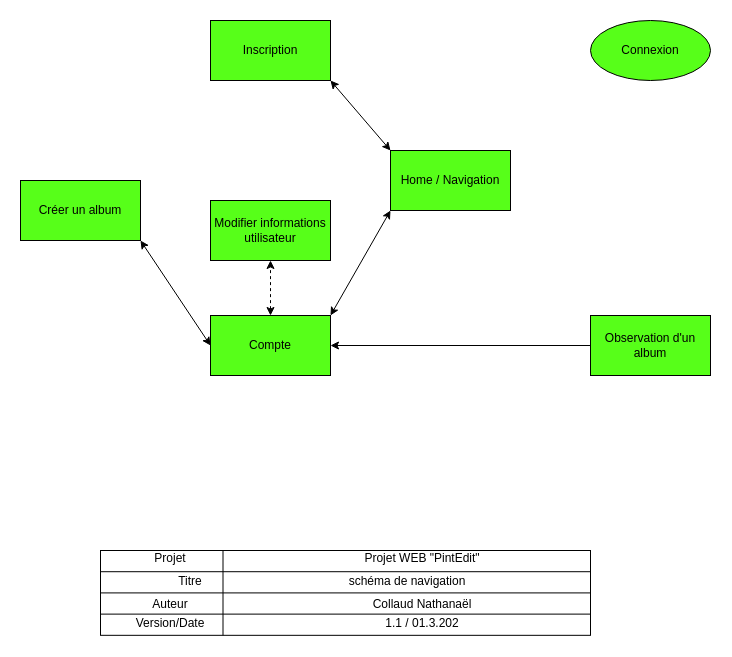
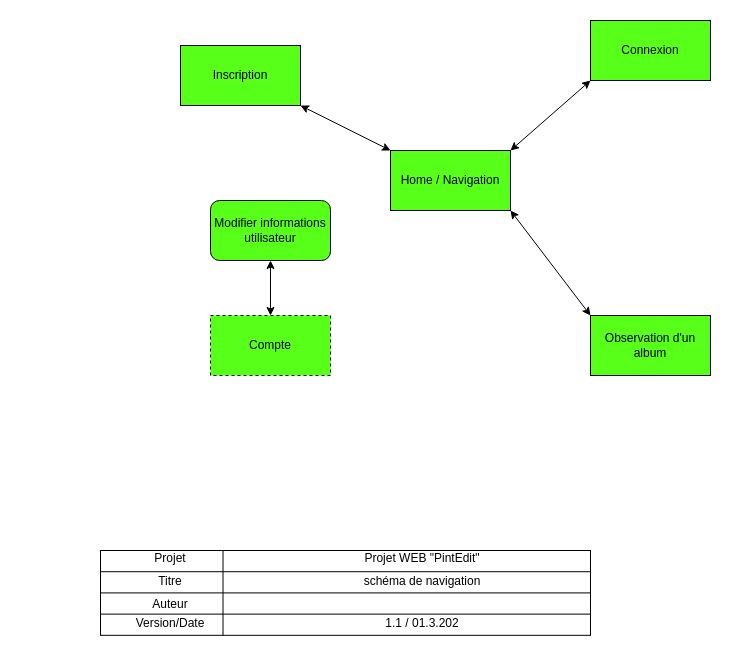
- <mxCell id="5" value="Inscription" style="rounded=0;whiteSpace=wrap;html=1;fillColor=#57FF19;" parent="1" vertex="1"><mxGeometry x="210" y="20" width="120" height="60" as="geometry" /></mxCell>
+ <mxCell id="5" value="Inscription" style="rounded=0;whiteSpace=wrap;html=1;fillColor=#57FF19;" parent="1" vertex="1"><mxGeometry x="180" y="45" width="120" height="60" as="geometry" /></mxCell>
- <mxCell id="3" value="Connexion" style="ellipse;whiteSpace=wrap;html=1;fillColor=#57FF19;" parent="1" vertex="1"><mxGeometry x="590" y="20" width="120" height="60" as="geometry" /></mxCell>
+ <mxCell id="3" value="Connexion" style="rounded=0;whiteSpace=wrap;html=1;fillColor=#57FF19;" parent="1" vertex="1"><mxGeometry x="590" y="20" width="120" height="60" as="geometry" /></mxCell>
+ <mxCell id="26" value="" style="endArrow=classic;startArrow=classic;html=1;entryX=0;entryY=1;entryDx=0;entryDy=0;exitX=1;exitY=0;exitDx=0;exitDy=0;" edge="1" parent="1" source="2" target="3"><mxGeometry width="50" height="50" relative="1" as="geometry"><mxPoint x="460" y="240" as="sourcePoint" /><mxPoint x="510" y="190" as="targetPoint" /></mxGeometry></mxCell>
- <mxCell id="22" value="Créer un album" style="rounded=0;whiteSpace=wrap;html=1;fillColor=#57FF19;" vertex="1" parent="1"><mxGeometry x="20" y="180" width="120" height="60" as="geometry" /></mxCell>
- <mxCell id="4" value="Modifier informations utilisateur" style="rounded=0;whiteSpace=wrap;html=1;fillColor=#57FF19;" parent="1" vertex="1"><mxGeometry x="210" y="200" width="120" height="60" as="geometry" /></mxCell>
+ <mxCell id="4" value="Modifier informations utilisateur" style="whiteSpace=wrap;html=1;fillColor=#57FF19;rounded=1;" parent="1" vertex="1"><mxGeometry x="210" y="200" width="120" height="60" as="geometry" /></mxCell>
- <mxCell id="28" value="" style="endArrow=classic;startArrow=classic;html=1;exitX=1;exitY=0;exitDx=0;exitDy=0;entryX=0;entryY=1;entryDx=0;entryDy=0;" edge="1" parent="1" source="6" target="2"><mxGeometry width="50" height="50" relative="1" as="geometry"><mxPoint x="460" y="240" as="sourcePoint" /><mxPoint x="510" y="190" as="targetPoint" /></mxGeometry></mxCell>
+ <mxCell id="27" value="" style="endArrow=classic;startArrow=classic;html=1;entryX=1;entryY=1;entryDx=0;entryDy=0;exitX=0;exitY=0;exitDx=0;exitDy=0;" edge="1" parent="1" source="21" target="2"><mxGeometry width="50" height="50" relative="1" as="geometry"><mxPoint x="460" y="240" as="sourcePoint" /><mxPoint x="510" y="190" as="targetPoint" /></mxGeometry></mxCell>
- <mxCell id="23" value="" style="endArrow=classic;startArrow=classic;html=1;exitX=0.5;exitY=0;exitDx=0;exitDy=0;entryX=0.5;entryY=1;entryDx=0;entryDy=0;dashed=1;" edge="1" parent="1" source="6" target="4"><mxGeometry width="50" height="50" relative="1" as="geometry"><mxPoint x="460" y="295" as="sourcePoint" /><mxPoint x="270" y="305" as="targetPoint" /></mxGeometry></mxCell>
+ <mxCell id="23" value="" style="endArrow=classic;startArrow=classic;html=1;exitX=0.5;exitY=0;exitDx=0;exitDy=0;entryX=0.5;entryY=1;entryDx=0;entryDy=0;" edge="1" parent="1" source="6" target="4"><mxGeometry width="50" height="50" relative="1" as="geometry"><mxPoint x="460" y="295" as="sourcePoint" /><mxPoint x="270" y="305" as="targetPoint" /></mxGeometry></mxCell>
- <mxCell id="24" value="" style="endArrow=classic;startArrow=classic;html=1;exitX=1;exitY=1;exitDx=0;exitDy=0;entryX=0;entryY=0.5;entryDx=0;entryDy=0;" edge="1" parent="1" source="22" target="6"><mxGeometry width="50" height="50" relative="1" as="geometry"><mxPoint x="460" y="240" as="sourcePoint" /><mxPoint x="510" y="190" as="targetPoint" /></mxGeometry></mxCell>
- <mxCell id="6" value="Compte" style="rounded=0;whiteSpace=wrap;html=1;fillColor=#57FF19;" parent="1" vertex="1"><mxGeometry x="210" y="315" width="120" height="60" as="geometry" /></mxCell>
+ <mxCell id="6" value="Compte" style="rounded=0;whiteSpace=wrap;html=1;fillColor=#57FF19;dashed=1;" parent="1" vertex="1"><mxGeometry x="210" y="315" width="120" height="60" as="geometry" /></mxCell>
- <mxCell id="29" value="" style="endArrow=classic;html=1;entryX=1;entryY=0.5;entryDx=0;entryDy=0;exitX=0;exitY=0.5;exitDx=0;exitDy=0;" edge="1" parent="1" source="21" target="6"><mxGeometry width="50" height="50" relative="1" as="geometry"><mxPoint x="360" y="340" as="sourcePoint" /><mxPoint x="410" y="290" as="targetPoint" /></mxGeometry></mxCell>
- <mxCell id="14" value="Titre" style="text;html=1;strokeColor=none;fillColor=none;align=center;verticalAlign=middle;whiteSpace=wrap;rounded=0;" parent="7" vertex="1"><mxGeometry x="62" y="23.133" width="56.0" height="15.422" as="geometry" /></mxCell>
+ <mxCell id="14" value="Titre" style="text;html=1;strokeColor=none;fillColor=none;align=center;verticalAlign=middle;whiteSpace=wrap;rounded=0;" parent="7" vertex="1"><mxGeometry x="42" y="23.133" width="56.0" height="15.422" as="geometry" /></mxCell>
- <mxCell id="18" value="schéma de navigation" style="text;html=1;strokeColor=none;fillColor=none;align=center;verticalAlign=middle;whiteSpace=wrap;rounded=0;" parent="7" vertex="1"><mxGeometry x="237" y="23.133" width="140" height="15.422" as="geometry" /></mxCell>
+ <mxCell id="18" value="schéma de navigation" style="text;html=1;strokeColor=none;fillColor=none;align=center;verticalAlign=middle;whiteSpace=wrap;rounded=0;" parent="7" vertex="1"><mxGeometry x="252.0" y="23.133" width="140" height="15.422" as="geometry" /></mxCell>
- <mxCell id="19" value="Collaud Nathanaël" style="text;html=1;strokeColor=none;fillColor=none;align=center;verticalAlign=middle;whiteSpace=wrap;rounded=0;" parent="7" vertex="1"><mxGeometry x="210.0" y="46.265" width="224.0" height="15.422" as="geometry" /></mxCell>
